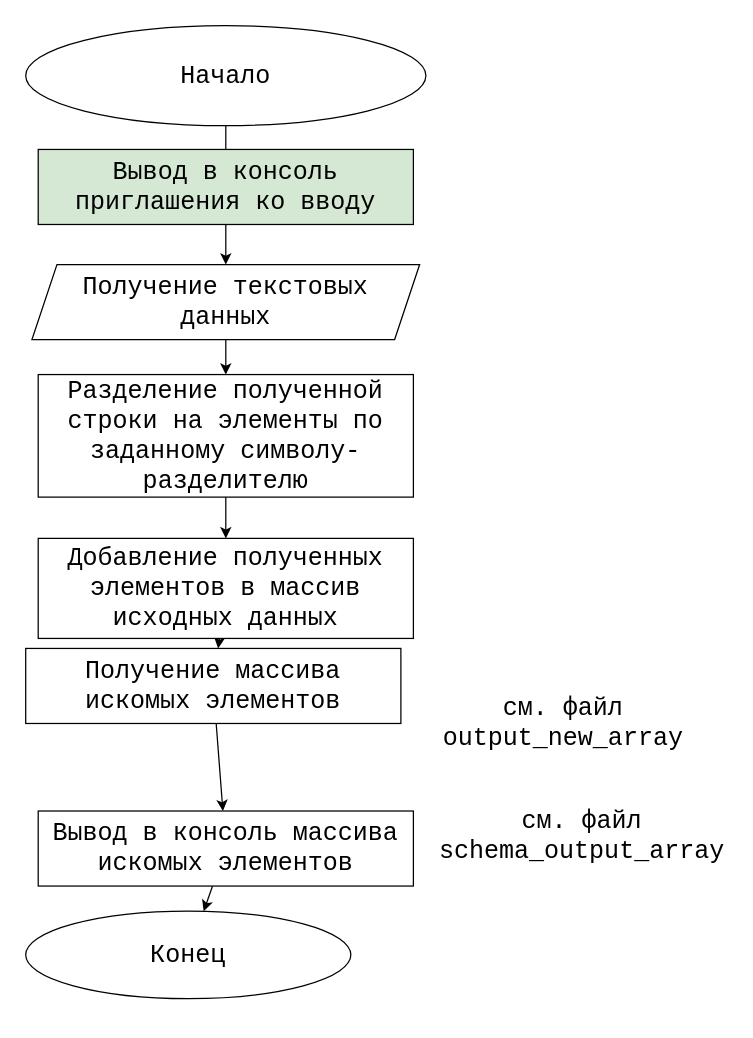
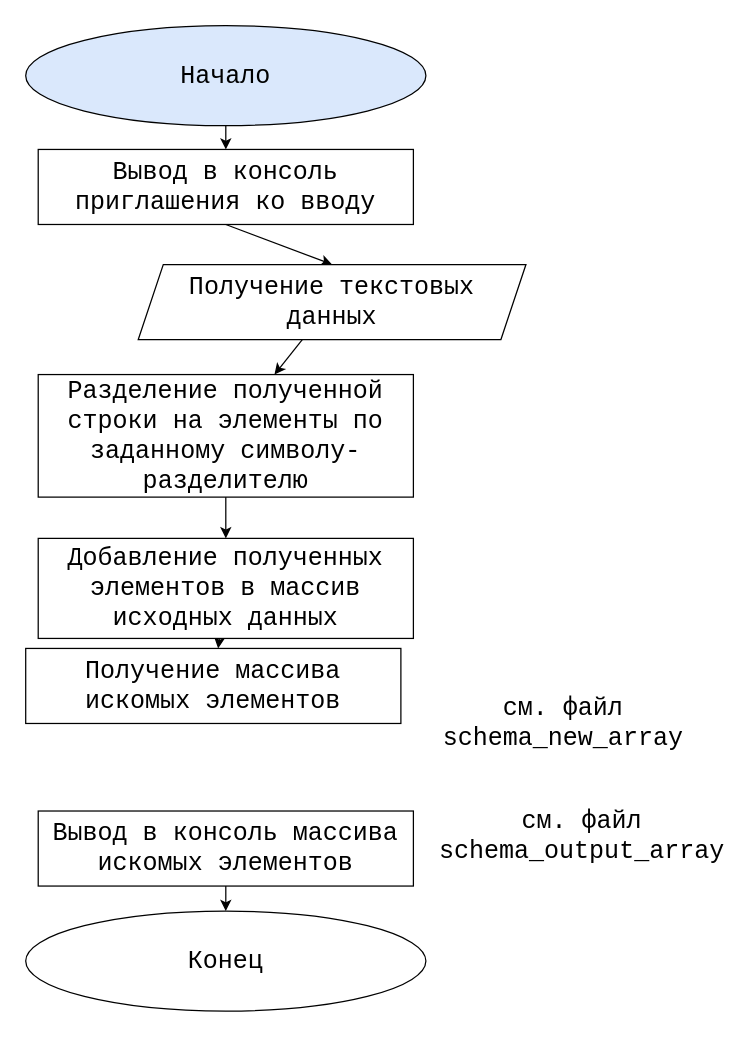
- <mxCell id="3" value="&lt;font style=&quot;font-size: 20px&quot; face=&quot;Courier New&quot;&gt;Начало&lt;/font&gt;" style="ellipse;whiteSpace=wrap;html=1;" vertex="1" parent="1"><mxGeometry x="20" y="20" width="320" height="80" as="geometry" /></mxCell>
+ <mxCell id="3" value="&lt;font style=&quot;font-size: 20px&quot; face=&quot;Courier New&quot;&gt;Начало&lt;/font&gt;" style="ellipse;whiteSpace=wrap;html=1;fillColor=#dae8fc;" vertex="1" parent="1"><mxGeometry x="20" y="20" width="320" height="80" as="geometry" /></mxCell>
- <mxCell id="2" value="" style="edgeStyle=none;html=1;fontFamily=Courier New;fontSize=20;endArrow=none;" edge="1" parent="1" source="3" target="5"><mxGeometry relative="1" as="geometry" /></mxCell>
+ <mxCell id="2" value="" style="edgeStyle=none;html=1;fontFamily=Courier New;fontSize=20;" edge="1" parent="1" source="3" target="5"><mxGeometry relative="1" as="geometry" /></mxCell>
- <mxCell id="5" value="Вывод в консоль приглашения ко вводу" style="rounded=0;whiteSpace=wrap;html=1;fontFamily=Courier New;fontSize=20;fillColor=#d5e8d4;" vertex="1" parent="1"><mxGeometry x="30" y="119" width="300" height="60" as="geometry" /></mxCell>
+ <mxCell id="5" value="Вывод в консоль приглашения ко вводу" style="rounded=0;whiteSpace=wrap;html=1;fontFamily=Courier New;fontSize=20;" vertex="1" parent="1"><mxGeometry x="30" y="119" width="300" height="60" as="geometry" /></mxCell>
- <mxCell id="7" value="Получение текстовых данных" style="shape=parallelogram;perimeter=parallelogramPerimeter;whiteSpace=wrap;html=1;fixedSize=1;fontFamily=Courier New;fontSize=20;" vertex="1" parent="1"><mxGeometry x="25" y="211" width="310" height="60" as="geometry" /></mxCell>
+ <mxCell id="7" value="Получение текстовых данных" style="shape=parallelogram;perimeter=parallelogramPerimeter;whiteSpace=wrap;html=1;fixedSize=1;fontFamily=Courier New;fontSize=20;" vertex="1" parent="1"><mxGeometry x="110" y="211" width="310" height="60" as="geometry" /></mxCell>
- <mxCell id="14" value="см. файл output_new_array" style="text;html=1;strokeColor=none;fillColor=none;align=center;verticalAlign=middle;whiteSpace=wrap;rounded=0;fontFamily=Courier New;fontSize=20;" vertex="1" parent="1"><mxGeometry x="350" y="550.5" width="200" height="55" as="geometry" /></mxCell>
+ <mxCell id="14" value="см. файл schema_new_array" style="text;html=1;strokeColor=none;fillColor=none;align=center;verticalAlign=middle;whiteSpace=wrap;rounded=0;fontFamily=Courier New;fontSize=20;" vertex="1" parent="1"><mxGeometry x="350" y="550.5" width="200" height="55" as="geometry" /></mxCell>
- <mxCell id="12" value="" style="edgeStyle=none;html=1;fontFamily=Courier New;fontSize=20;" edge="1" parent="1" source="13" target="16"><mxGeometry relative="1" as="geometry" /></mxCell>
- <mxCell id="18" value="Конец" style="ellipse;whiteSpace=wrap;html=1;fontFamily=Courier New;fontSize=20;" vertex="1" parent="1"><mxGeometry x="20" y="728" width="260" height="70" as="geometry" /></mxCell>
+ <mxCell id="18" value="Конец" style="ellipse;whiteSpace=wrap;html=1;fontFamily=Courier New;fontSize=20;" vertex="1" parent="1"><mxGeometry x="20" y="728" width="320" height="80" as="geometry" /></mxCell>
